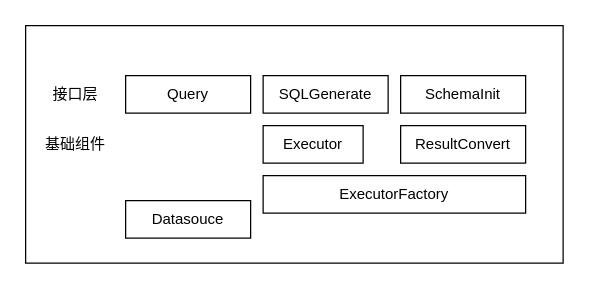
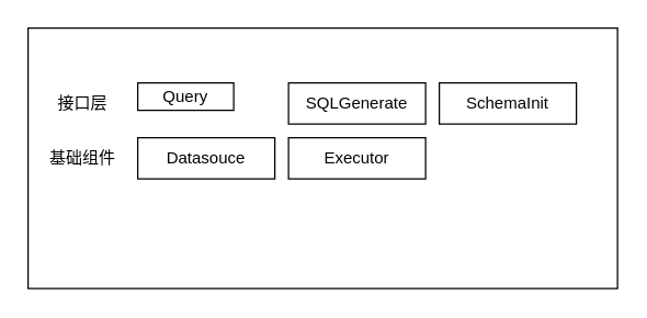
- <mxCell id="3" value="Query" style="rounded=0;whiteSpace=wrap;html=1;" vertex="1" parent="1"><mxGeometry x="100" y="60" width="100" height="30" as="geometry" /></mxCell>
+ <mxCell id="3" value="Query" style="rounded=0;whiteSpace=wrap;html=1;" vertex="1" parent="1"><mxGeometry x="100" y="60" width="70" height="20" as="geometry" /></mxCell>
- <mxCell id="7" value="Executor" style="rounded=0;whiteSpace=wrap;html=1;" vertex="1" parent="1"><mxGeometry x="210" y="100" width="80" height="30" as="geometry" /></mxCell>
+ <mxCell id="7" value="Executor" style="rounded=0;whiteSpace=wrap;html=1;" vertex="1" parent="1"><mxGeometry x="210" y="100" width="100" height="30" as="geometry" /></mxCell>
- <mxCell id="8" value="ResultConvert" style="rounded=0;whiteSpace=wrap;html=1;" vertex="1" parent="1"><mxGeometry x="320" y="100" width="100" height="30" as="geometry" /></mxCell>
- <mxCell id="9" value="ExecutorFactory" style="rounded=0;whiteSpace=wrap;html=1;" vertex="1" parent="1"><mxGeometry x="210" y="140" width="210" height="30" as="geometry" /></mxCell>
- <mxCell id="6" value="Datasouce" style="rounded=0;whiteSpace=wrap;html=1;" vertex="1" parent="1"><mxGeometry x="100" y="160" width="100" height="30" as="geometry" /></mxCell>
+ <mxCell id="6" value="Datasouce" style="rounded=0;whiteSpace=wrap;html=1;" vertex="1" parent="1"><mxGeometry x="100" y="100" width="100" height="30" as="geometry" /></mxCell>
